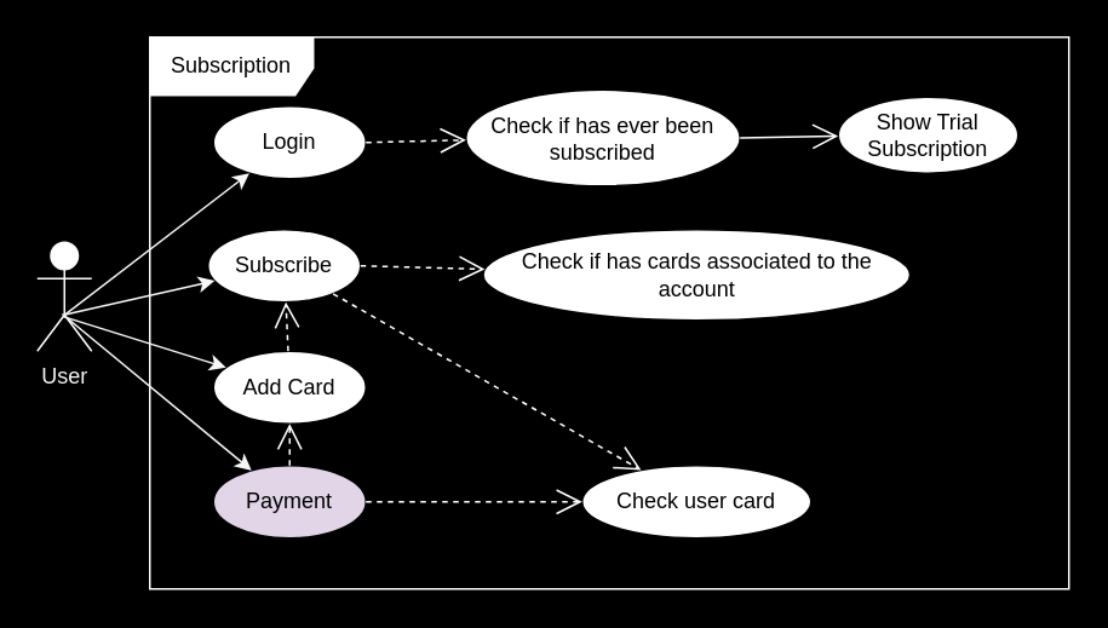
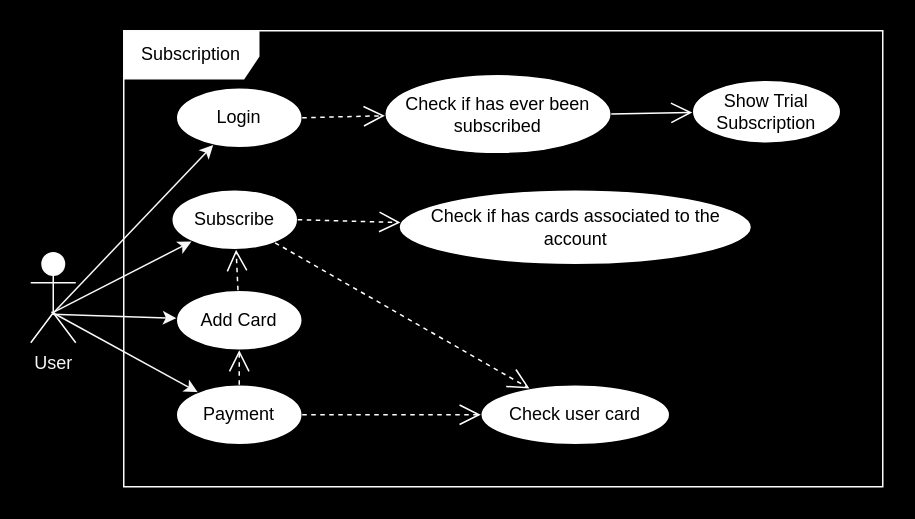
- <mxCell id="2" value="&lt;font color=&quot;#f7f7f7&quot;&gt;User&lt;/font&gt;" style="shape=umlActor;verticalLabelPosition=bottom;verticalAlign=top;html=1;strokeColor=#FCFCFC;" vertex="1" parent="1"><mxGeometry x="20" y="133" width="30" height="60" as="geometry" /></mxCell>
+ <mxCell id="2" value="&lt;font color=&quot;#f7f7f7&quot;&gt;User&lt;/font&gt;" style="shape=umlActor;verticalLabelPosition=bottom;verticalAlign=top;html=1;strokeColor=#FCFCFC;" vertex="1" parent="1"><mxGeometry x="20" y="168" width="30" height="60" as="geometry" /></mxCell>
- <mxCell id="8" value="Payment" style="ellipse;whiteSpace=wrap;html=1;fillColor=#e1d5e7;" vertex="1" parent="1"><mxGeometry x="117" y="256" width="84" height="40" as="geometry" /></mxCell>
+ <mxCell id="8" value="Payment" style="ellipse;whiteSpace=wrap;html=1;" vertex="1" parent="1"><mxGeometry x="117" y="256" width="84" height="40" as="geometry" /></mxCell>
